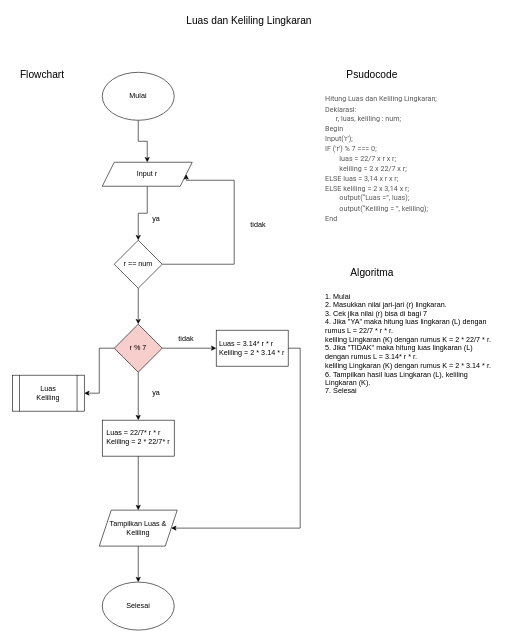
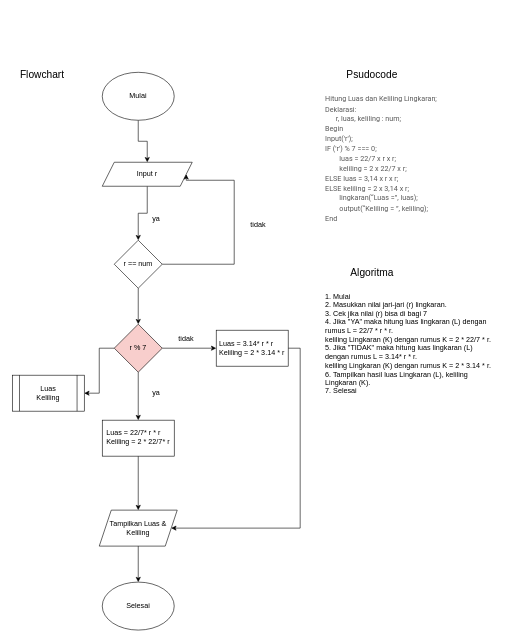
- <mxCell id="2" value="Luas dan Keliling Lingkaran" style="text;html=1;strokeColor=none;fillColor=none;align=center;verticalAlign=middle;whiteSpace=wrap;rounded=0;fontSize=17;" vertex="1" parent="1"><mxGeometry x="285" y="20" width="260" height="30" as="geometry" /></mxCell>
- <mxCell id="30" value="&lt;b style=&quot;font-weight:normal;&quot; id=&quot;docs-internal-guid-d74a9fb0-7fff-6e03-542d-ba2f8efc0322&quot;&gt;&lt;font style=&quot;font-size: 12px;&quot;&gt;&lt;p dir=&quot;ltr&quot; style=&quot;line-height: 1.38; margin-top: 0pt; margin-bottom: 0pt;&quot;&gt;&lt;span style=&quot;font-family: Roboto, sans-serif; color: rgb(89, 89, 89); background-color: rgb(255, 255, 255); font-weight: 400; font-style: normal; font-variant: normal; text-decoration: none; vertical-align: baseline;&quot;&gt;Hitung Luas dan Keliling Lingkaran;&lt;/span&gt;&lt;/p&gt;&lt;p dir=&quot;ltr&quot; style=&quot;line-height: 1.38; margin-top: 0pt; margin-bottom: 0pt;&quot;&gt;&lt;span style=&quot;font-family: Roboto, sans-serif; color: rgb(89, 89, 89); background-color: rgb(255, 255, 255); font-weight: 400; font-style: normal; font-variant: normal; text-decoration: none; vertical-align: baseline;&quot;&gt;Deklarasi:&lt;/span&gt;&lt;/p&gt;&lt;p dir=&quot;ltr&quot; style=&quot;line-height: 1.38; margin-top: 0pt; margin-bottom: 0pt;&quot;&gt;&lt;span style=&quot;font-family: Roboto, sans-serif; color: rgb(89, 89, 89); background-color: rgb(255, 255, 255); font-weight: 400; font-style: normal; font-variant: normal; text-decoration: none; vertical-align: baseline;&quot;&gt;&amp;nbsp;&amp;nbsp;&amp;nbsp;&amp;nbsp;&amp;nbsp;&amp;nbsp;r, luas, keliling : num;&lt;/span&gt;&lt;/p&gt;&lt;p dir=&quot;ltr&quot; style=&quot;line-height: 1.38; margin-top: 0pt; margin-bottom: 0pt;&quot;&gt;&lt;span style=&quot;font-family: Roboto, sans-serif; color: rgb(89, 89, 89); background-color: rgb(255, 255, 255); font-weight: 400; font-style: normal; font-variant: normal; text-decoration: none; vertical-align: baseline;&quot;&gt;Begin&lt;/span&gt;&lt;/p&gt;&lt;p dir=&quot;ltr&quot; style=&quot;line-height: 1.38; margin-top: 0pt; margin-bottom: 0pt;&quot;&gt;&lt;span style=&quot;font-family: Roboto, sans-serif; color: rgb(89, 89, 89); background-color: rgb(255, 255, 255); font-weight: 400; font-style: normal; font-variant: normal; text-decoration: none; vertical-align: baseline;&quot;&gt;Input('r');&lt;/span&gt;&lt;/p&gt;&lt;p dir=&quot;ltr&quot; style=&quot;line-height: 1.38; margin-top: 0pt; margin-bottom: 0pt;&quot;&gt;&lt;span style=&quot;font-family: Roboto, sans-serif; color: rgb(89, 89, 89); background-color: rgb(255, 255, 255); font-weight: 400; font-style: normal; font-variant: normal; text-decoration: none; vertical-align: baseline;&quot;&gt;IF ('r') % 7 === 0;&lt;/span&gt;&lt;/p&gt;&lt;p dir=&quot;ltr&quot; style=&quot;line-height: 1.38; margin-top: 0pt; margin-bottom: 0pt;&quot;&gt;&lt;span style=&quot;font-family: Roboto, sans-serif; color: rgb(89, 89, 89); background-color: rgb(255, 255, 255); font-weight: 400; font-style: normal; font-variant: normal; text-decoration: none; vertical-align: baseline;&quot;&gt;&lt;span style=&quot;white-space: pre;&quot;&gt;&#09;&lt;/span&gt;luas = 22/7 x r x r;&lt;br&gt;&lt;/span&gt;&lt;/p&gt;&lt;p dir=&quot;ltr&quot; style=&quot;line-height: 1.38; margin-top: 0pt; margin-bottom: 0pt;&quot;&gt;&lt;span style=&quot;font-family: Roboto, sans-serif; color: rgb(89, 89, 89); background-color: rgb(255, 255, 255); font-weight: 400; font-style: normal; font-variant: normal; text-decoration: none; vertical-align: baseline;&quot;&gt;&lt;span style=&quot;white-space: pre;&quot;&gt;&#09;&lt;/span&gt;keliling = 2 x 22/7 x r;&lt;br&gt;&lt;/span&gt;&lt;/p&gt;&lt;p dir=&quot;ltr&quot; style=&quot;line-height: 1.38; margin-top: 0pt; margin-bottom: 0pt;&quot;&gt;&lt;span style=&quot;font-family: Roboto, sans-serif; color: rgb(89, 89, 89); background-color: rgb(255, 255, 255); font-weight: 400; font-style: normal; font-variant: normal; text-decoration: none; vertical-align: baseline;&quot;&gt;ELSE luas = 3,14 x r x r;&lt;/span&gt;&lt;/p&gt;&lt;p dir=&quot;ltr&quot; style=&quot;line-height: 1.38; margin-top: 0pt; margin-bottom: 0pt;&quot;&gt;&lt;span style=&quot;font-family: Roboto, sans-serif; color: rgb(89, 89, 89); background-color: rgb(255, 255, 255); font-weight: 400; font-style: normal; font-variant: normal; text-decoration: none; vertical-align: baseline;&quot;&gt;&lt;span style=&quot;white-space: pre;&quot;&gt;ELSE &lt;/span&gt;keliling = 2 x 3,14 x r;&lt;/span&gt;&lt;/p&gt;&lt;p dir=&quot;ltr&quot; style=&quot;line-height: 1.38; margin-top: 0pt; margin-bottom: 0pt;&quot;&gt;&lt;span style=&quot;font-family: Roboto, sans-serif; color: rgb(89, 89, 89); background-color: rgb(255, 255, 255); font-weight: 400; font-style: normal; font-variant: normal; text-decoration: none; vertical-align: baseline;&quot;&gt;&lt;span style=&quot;white-space: pre;&quot;&gt;&#09;&lt;/span&gt;output(“Luas =”, luas);&lt;/span&gt;&lt;/p&gt;&lt;p dir=&quot;ltr&quot; style=&quot;line-height: 1.38; margin-top: 0pt; margin-bottom: 0pt;&quot;&gt;&lt;span style=&quot;font-family: Roboto, sans-serif; color: rgb(89, 89, 89); background-color: rgb(255, 255, 255); font-weight: 400; font-style: normal; font-variant: normal; text-decoration: none; vertical-align: baseline;&quot;&gt;&lt;span style=&quot;white-space: pre;&quot;&gt;&#09;&lt;/span&gt;output(“Keliling = ”, keliling);&lt;/span&gt;&lt;/p&gt;&lt;p dir=&quot;ltr&quot; style=&quot;line-height: 1.38; margin-top: 0pt; margin-bottom: 0pt;&quot;&gt;&lt;span style=&quot;font-family: Roboto, sans-serif; color: rgb(89, 89, 89); background-color: rgb(255, 255, 255); font-weight: 400; font-style: normal; font-variant: normal; text-decoration: none; vertical-align: baseline;&quot;&gt;End&lt;/span&gt;&lt;/p&gt;&lt;/font&gt;&lt;/b&gt;" style="text;whiteSpace=wrap;html=1;" vertex="1" parent="1"><mxGeometry x="540" y="150" width="210" height="220" as="geometry" /></mxCell>
+ <mxCell id="30" value="&lt;b style=&quot;font-weight:normal;&quot; id=&quot;docs-internal-guid-d74a9fb0-7fff-6e03-542d-ba2f8efc0322&quot;&gt;&lt;font style=&quot;font-size: 12px;&quot;&gt;&lt;p dir=&quot;ltr&quot; style=&quot;line-height: 1.38; margin-top: 0pt; margin-bottom: 0pt;&quot;&gt;&lt;span style=&quot;font-family: Roboto, sans-serif; color: rgb(89, 89, 89); background-color: rgb(255, 255, 255); font-weight: 400; font-style: normal; font-variant: normal; text-decoration: none; vertical-align: baseline;&quot;&gt;Hitung Luas dan Keliling Lingkaran;&lt;/span&gt;&lt;/p&gt;&lt;p dir=&quot;ltr&quot; style=&quot;line-height: 1.38; margin-top: 0pt; margin-bottom: 0pt;&quot;&gt;&lt;span style=&quot;font-family: Roboto, sans-serif; color: rgb(89, 89, 89); background-color: rgb(255, 255, 255); font-weight: 400; font-style: normal; font-variant: normal; text-decoration: none; vertical-align: baseline;&quot;&gt;Deklarasi:&lt;/span&gt;&lt;/p&gt;&lt;p dir=&quot;ltr&quot; style=&quot;line-height: 1.38; margin-top: 0pt; margin-bottom: 0pt;&quot;&gt;&lt;span style=&quot;font-family: Roboto, sans-serif; color: rgb(89, 89, 89); background-color: rgb(255, 255, 255); font-weight: 400; font-style: normal; font-variant: normal; text-decoration: none; vertical-align: baseline;&quot;&gt;&amp;nbsp;&amp;nbsp;&amp;nbsp;&amp;nbsp;&amp;nbsp;&amp;nbsp;r, luas, keliling : num;&lt;/span&gt;&lt;/p&gt;&lt;p dir=&quot;ltr&quot; style=&quot;line-height: 1.38; margin-top: 0pt; margin-bottom: 0pt;&quot;&gt;&lt;span style=&quot;font-family: Roboto, sans-serif; color: rgb(89, 89, 89); background-color: rgb(255, 255, 255); font-weight: 400; font-style: normal; font-variant: normal; text-decoration: none; vertical-align: baseline;&quot;&gt;Begin&lt;/span&gt;&lt;/p&gt;&lt;p dir=&quot;ltr&quot; style=&quot;line-height: 1.38; margin-top: 0pt; margin-bottom: 0pt;&quot;&gt;&lt;span style=&quot;font-family: Roboto, sans-serif; color: rgb(89, 89, 89); background-color: rgb(255, 255, 255); font-weight: 400; font-style: normal; font-variant: normal; text-decoration: none; vertical-align: baseline;&quot;&gt;Input('r');&lt;/span&gt;&lt;/p&gt;&lt;p dir=&quot;ltr&quot; style=&quot;line-height: 1.38; margin-top: 0pt; margin-bottom: 0pt;&quot;&gt;&lt;span style=&quot;font-family: Roboto, sans-serif; color: rgb(89, 89, 89); background-color: rgb(255, 255, 255); font-weight: 400; font-style: normal; font-variant: normal; text-decoration: none; vertical-align: baseline;&quot;&gt;IF ('r') % 7 === 0;&lt;/span&gt;&lt;/p&gt;&lt;p dir=&quot;ltr&quot; style=&quot;line-height: 1.38; margin-top: 0pt; margin-bottom: 0pt;&quot;&gt;&lt;span style=&quot;font-family: Roboto, sans-serif; color: rgb(89, 89, 89); background-color: rgb(255, 255, 255); font-weight: 400; font-style: normal; font-variant: normal; text-decoration: none; vertical-align: baseline;&quot;&gt;&lt;span style=&quot;white-space: pre;&quot;&gt;&#09;&lt;/span&gt;luas = 22/7 x r x r;&lt;br&gt;&lt;/span&gt;&lt;/p&gt;&lt;p dir=&quot;ltr&quot; style=&quot;line-height: 1.38; margin-top: 0pt; margin-bottom: 0pt;&quot;&gt;&lt;span style=&quot;font-family: Roboto, sans-serif; color: rgb(89, 89, 89); background-color: rgb(255, 255, 255); font-weight: 400; font-style: normal; font-variant: normal; text-decoration: none; vertical-align: baseline;&quot;&gt;&lt;span style=&quot;white-space: pre;&quot;&gt;&#09;&lt;/span&gt;keliling = 2 x 22/7 x r;&lt;br&gt;&lt;/span&gt;&lt;/p&gt;&lt;p dir=&quot;ltr&quot; style=&quot;line-height: 1.38; margin-top: 0pt; margin-bottom: 0pt;&quot;&gt;&lt;span style=&quot;font-family: Roboto, sans-serif; color: rgb(89, 89, 89); background-color: rgb(255, 255, 255); font-weight: 400; font-style: normal; font-variant: normal; text-decoration: none; vertical-align: baseline;&quot;&gt;ELSE luas = 3,14 x r x r;&lt;/span&gt;&lt;/p&gt;&lt;p dir=&quot;ltr&quot; style=&quot;line-height: 1.38; margin-top: 0pt; margin-bottom: 0pt;&quot;&gt;&lt;span style=&quot;font-family: Roboto, sans-serif; color: rgb(89, 89, 89); background-color: rgb(255, 255, 255); font-weight: 400; font-style: normal; font-variant: normal; text-decoration: none; vertical-align: baseline;&quot;&gt;&lt;span style=&quot;white-space: pre;&quot;&gt;ELSE &lt;/span&gt;keliling = 2 x 3,14 x r;&lt;/span&gt;&lt;/p&gt;&lt;p dir=&quot;ltr&quot; style=&quot;line-height: 1.38; margin-top: 0pt; margin-bottom: 0pt;&quot;&gt;&lt;span style=&quot;font-family: Roboto, sans-serif; color: rgb(89, 89, 89); background-color: rgb(255, 255, 255); font-weight: 400; font-style: normal; font-variant: normal; text-decoration: none; vertical-align: baseline;&quot;&gt;&lt;span style=&quot;white-space: pre;&quot;&gt;&#09;&lt;/span&gt;lingkaran(“Luas =”, luas);&lt;/span&gt;&lt;/p&gt;&lt;p dir=&quot;ltr&quot; style=&quot;line-height: 1.38; margin-top: 0pt; margin-bottom: 0pt;&quot;&gt;&lt;span style=&quot;font-family: Roboto, sans-serif; color: rgb(89, 89, 89); background-color: rgb(255, 255, 255); font-weight: 400; font-style: normal; font-variant: normal; text-decoration: none; vertical-align: baseline;&quot;&gt;&lt;span style=&quot;white-space: pre;&quot;&gt;&#09;&lt;/span&gt;output(“Keliling = ”, keliling);&lt;/span&gt;&lt;/p&gt;&lt;p dir=&quot;ltr&quot; style=&quot;line-height: 1.38; margin-top: 0pt; margin-bottom: 0pt;&quot;&gt;&lt;span style=&quot;font-family: Roboto, sans-serif; color: rgb(89, 89, 89); background-color: rgb(255, 255, 255); font-weight: 400; font-style: normal; font-variant: normal; text-decoration: none; vertical-align: baseline;&quot;&gt;End&lt;/span&gt;&lt;/p&gt;&lt;/font&gt;&lt;/b&gt;" style="text;whiteSpace=wrap;html=1;" vertex="1" parent="1"><mxGeometry x="540" y="150" width="210" height="220" as="geometry" /></mxCell>
